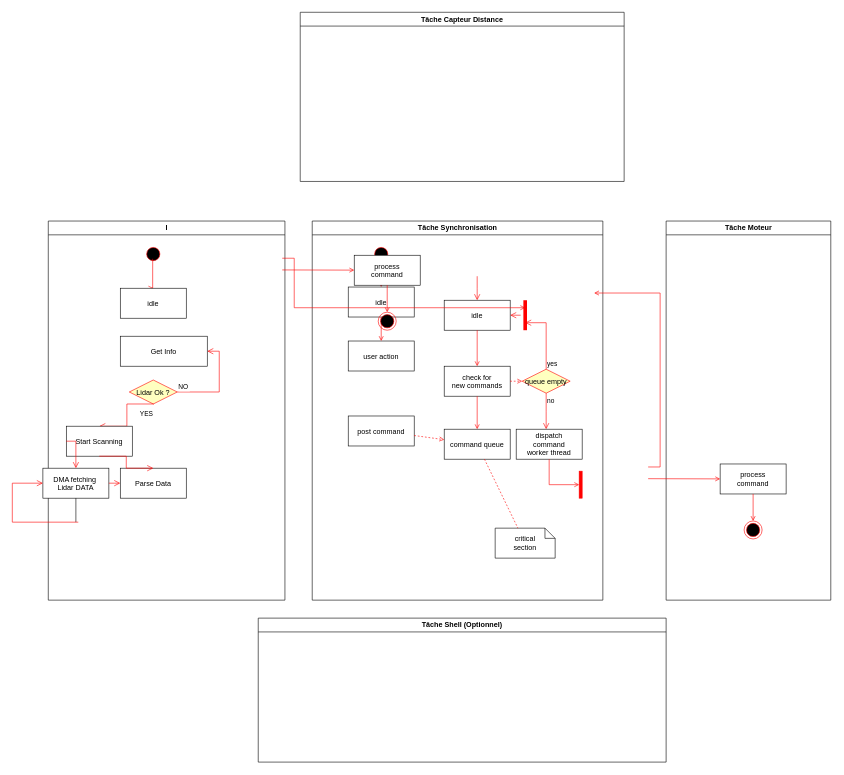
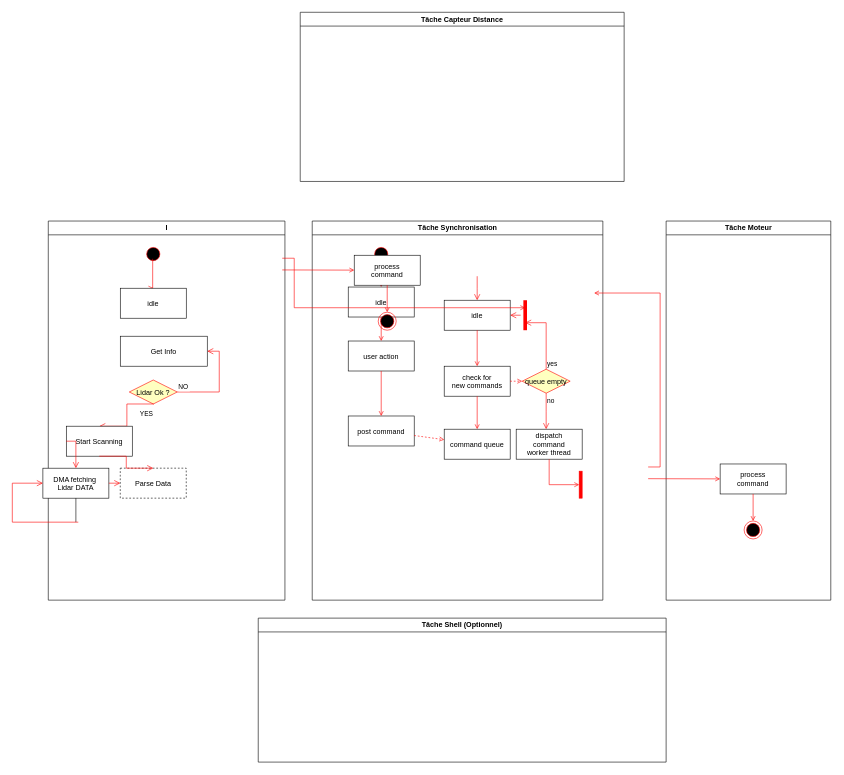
+ <mxCell id="9" value="" style="endArrow=open;strokeColor=#FF0000;endFill=1;rounded=0" parent="2" source="6" target="8" edge="1"><mxGeometry relative="1" as="geometry" /></mxCell>
- <mxCell id="37" value="Parse Data" style="" vertex="1" parent="28"><mxGeometry x="120" y="412" width="110" height="50" as="geometry" /></mxCell>
+ <mxCell id="37" value="Parse Data" style="dashed=1;" vertex="1" parent="28"><mxGeometry x="120" y="412" width="110" height="50" as="geometry" /></mxCell>
- <mxCell id="24" value="" style="endArrow=none;strokeColor=#FF0000;endFill=0;rounded=0;dashed=1" parent="2" source="14" target="23" edge="1"><mxGeometry relative="1" as="geometry" /></mxCell>
- <mxCell id="23" value="critical&#10;section" style="shape=note;whiteSpace=wrap;size=17" parent="2" vertex="1"><mxGeometry x="305" y="512" width="100" height="50" as="geometry" /></mxCell>
